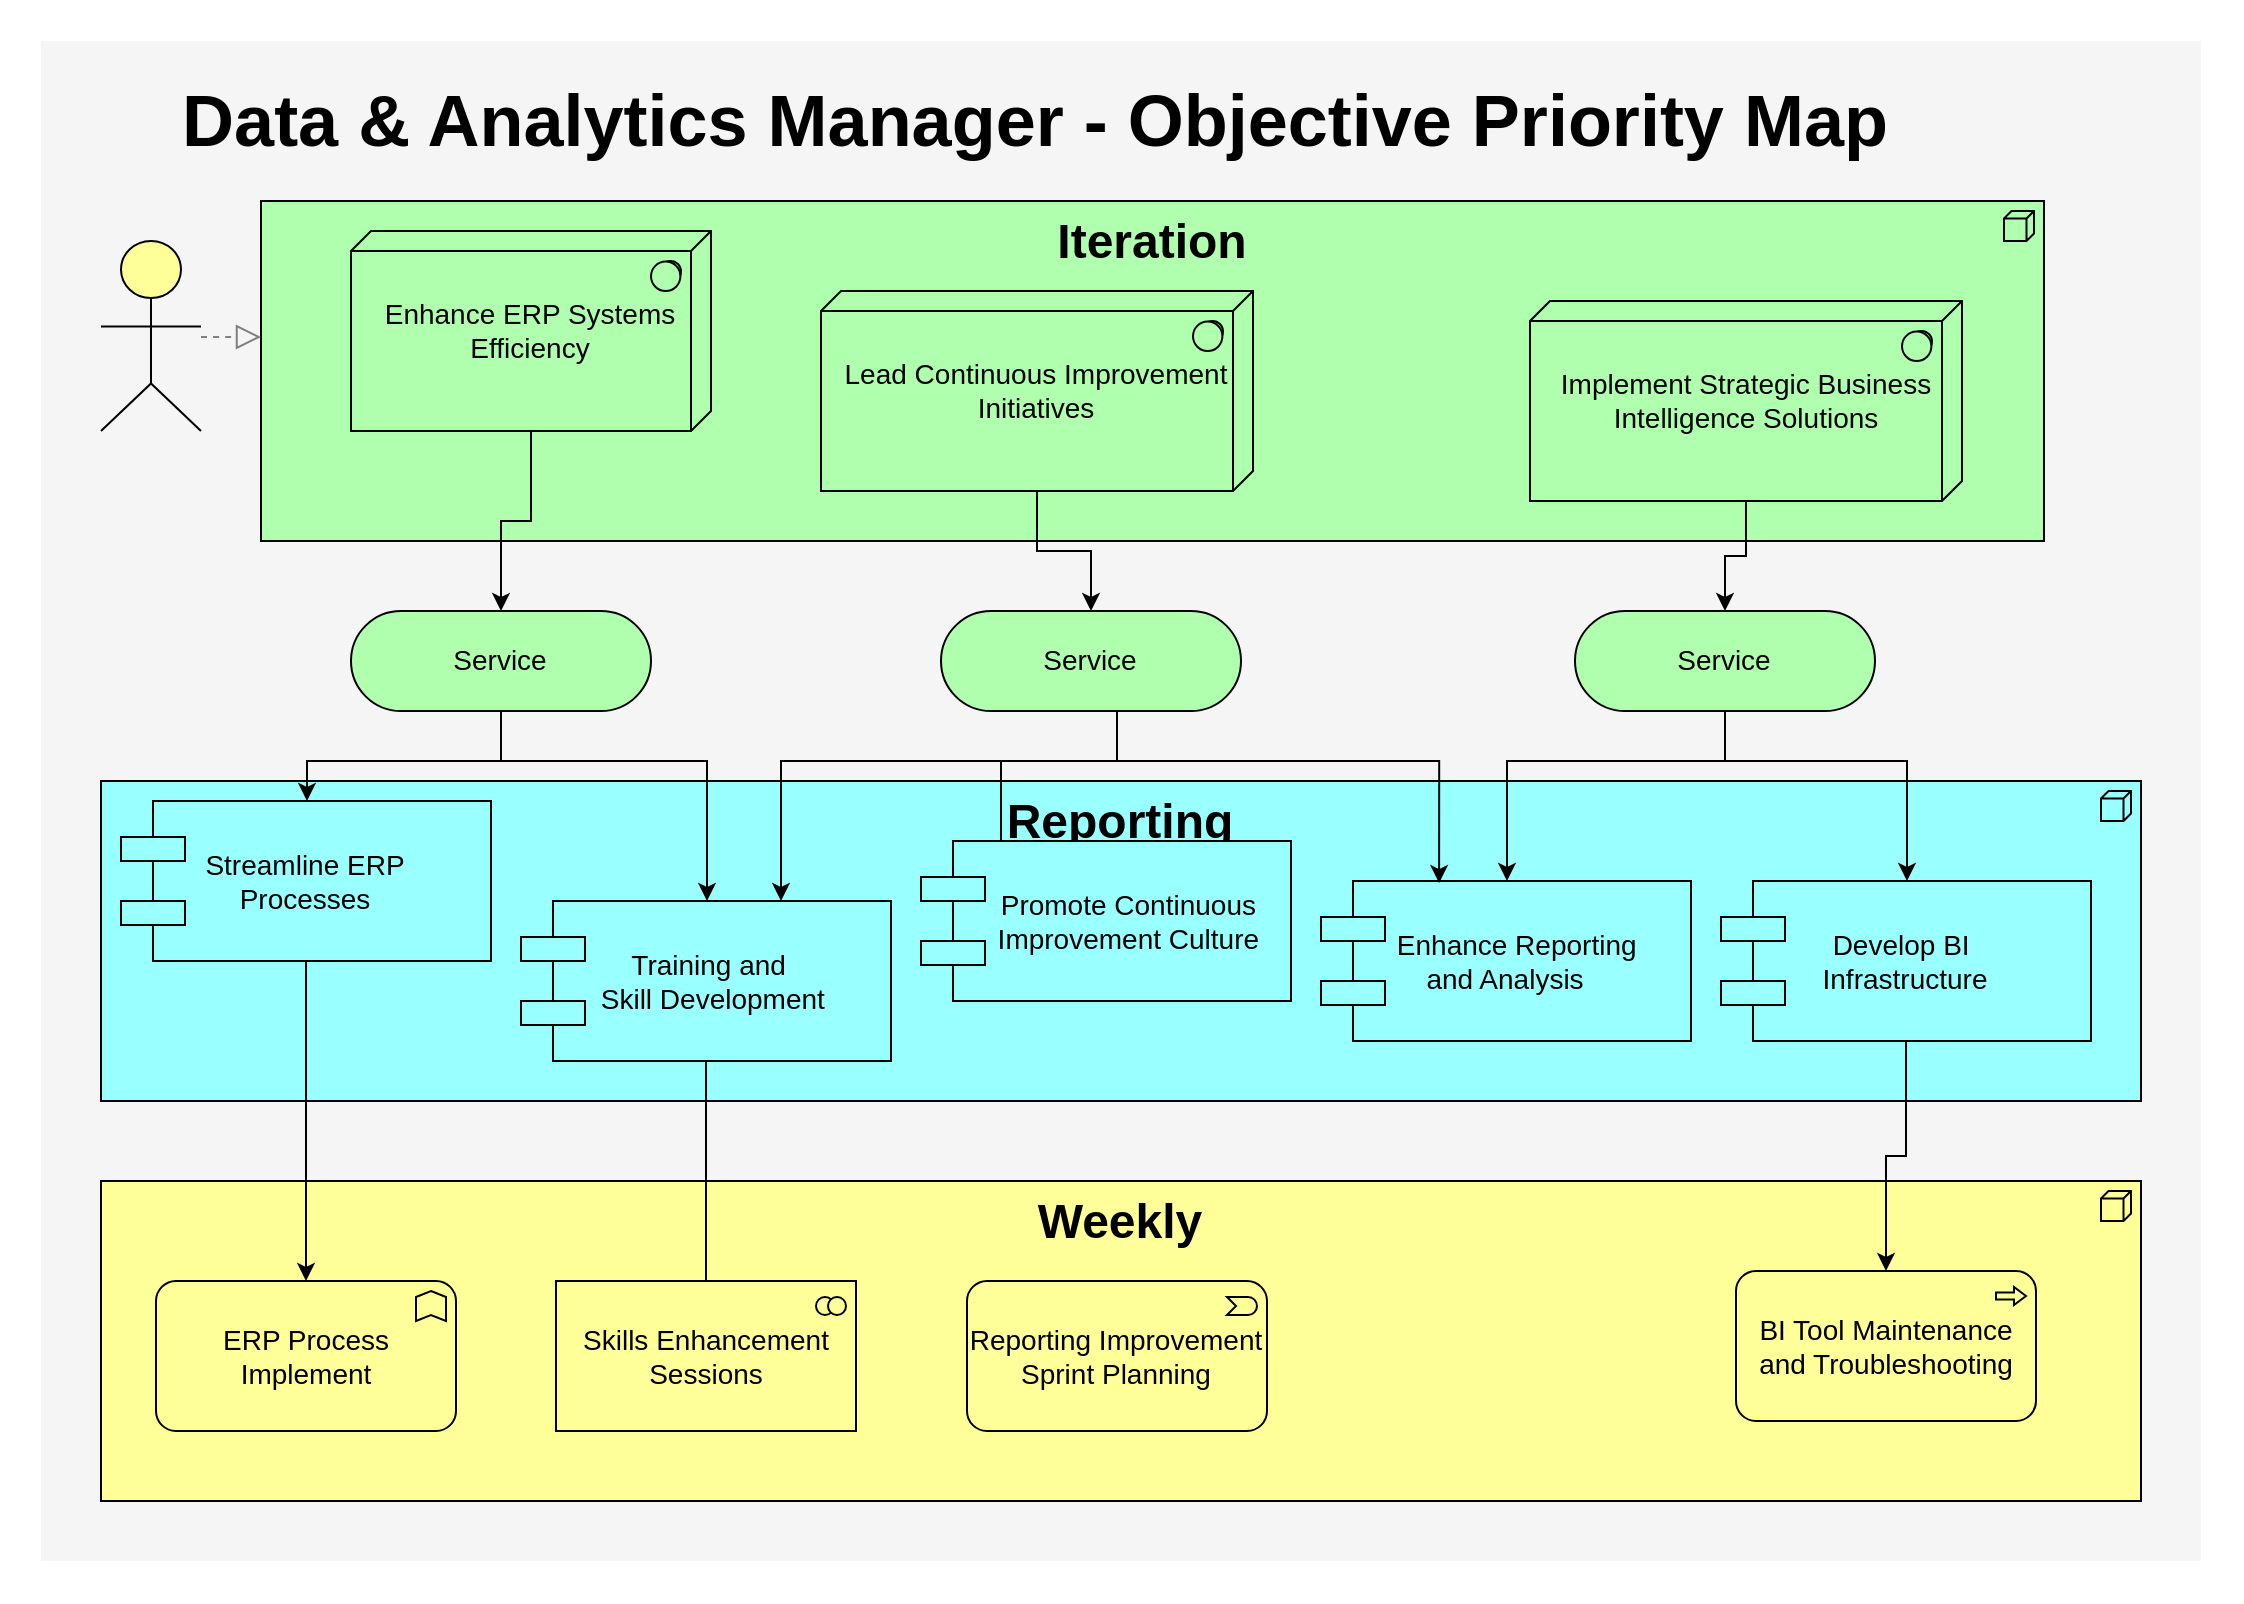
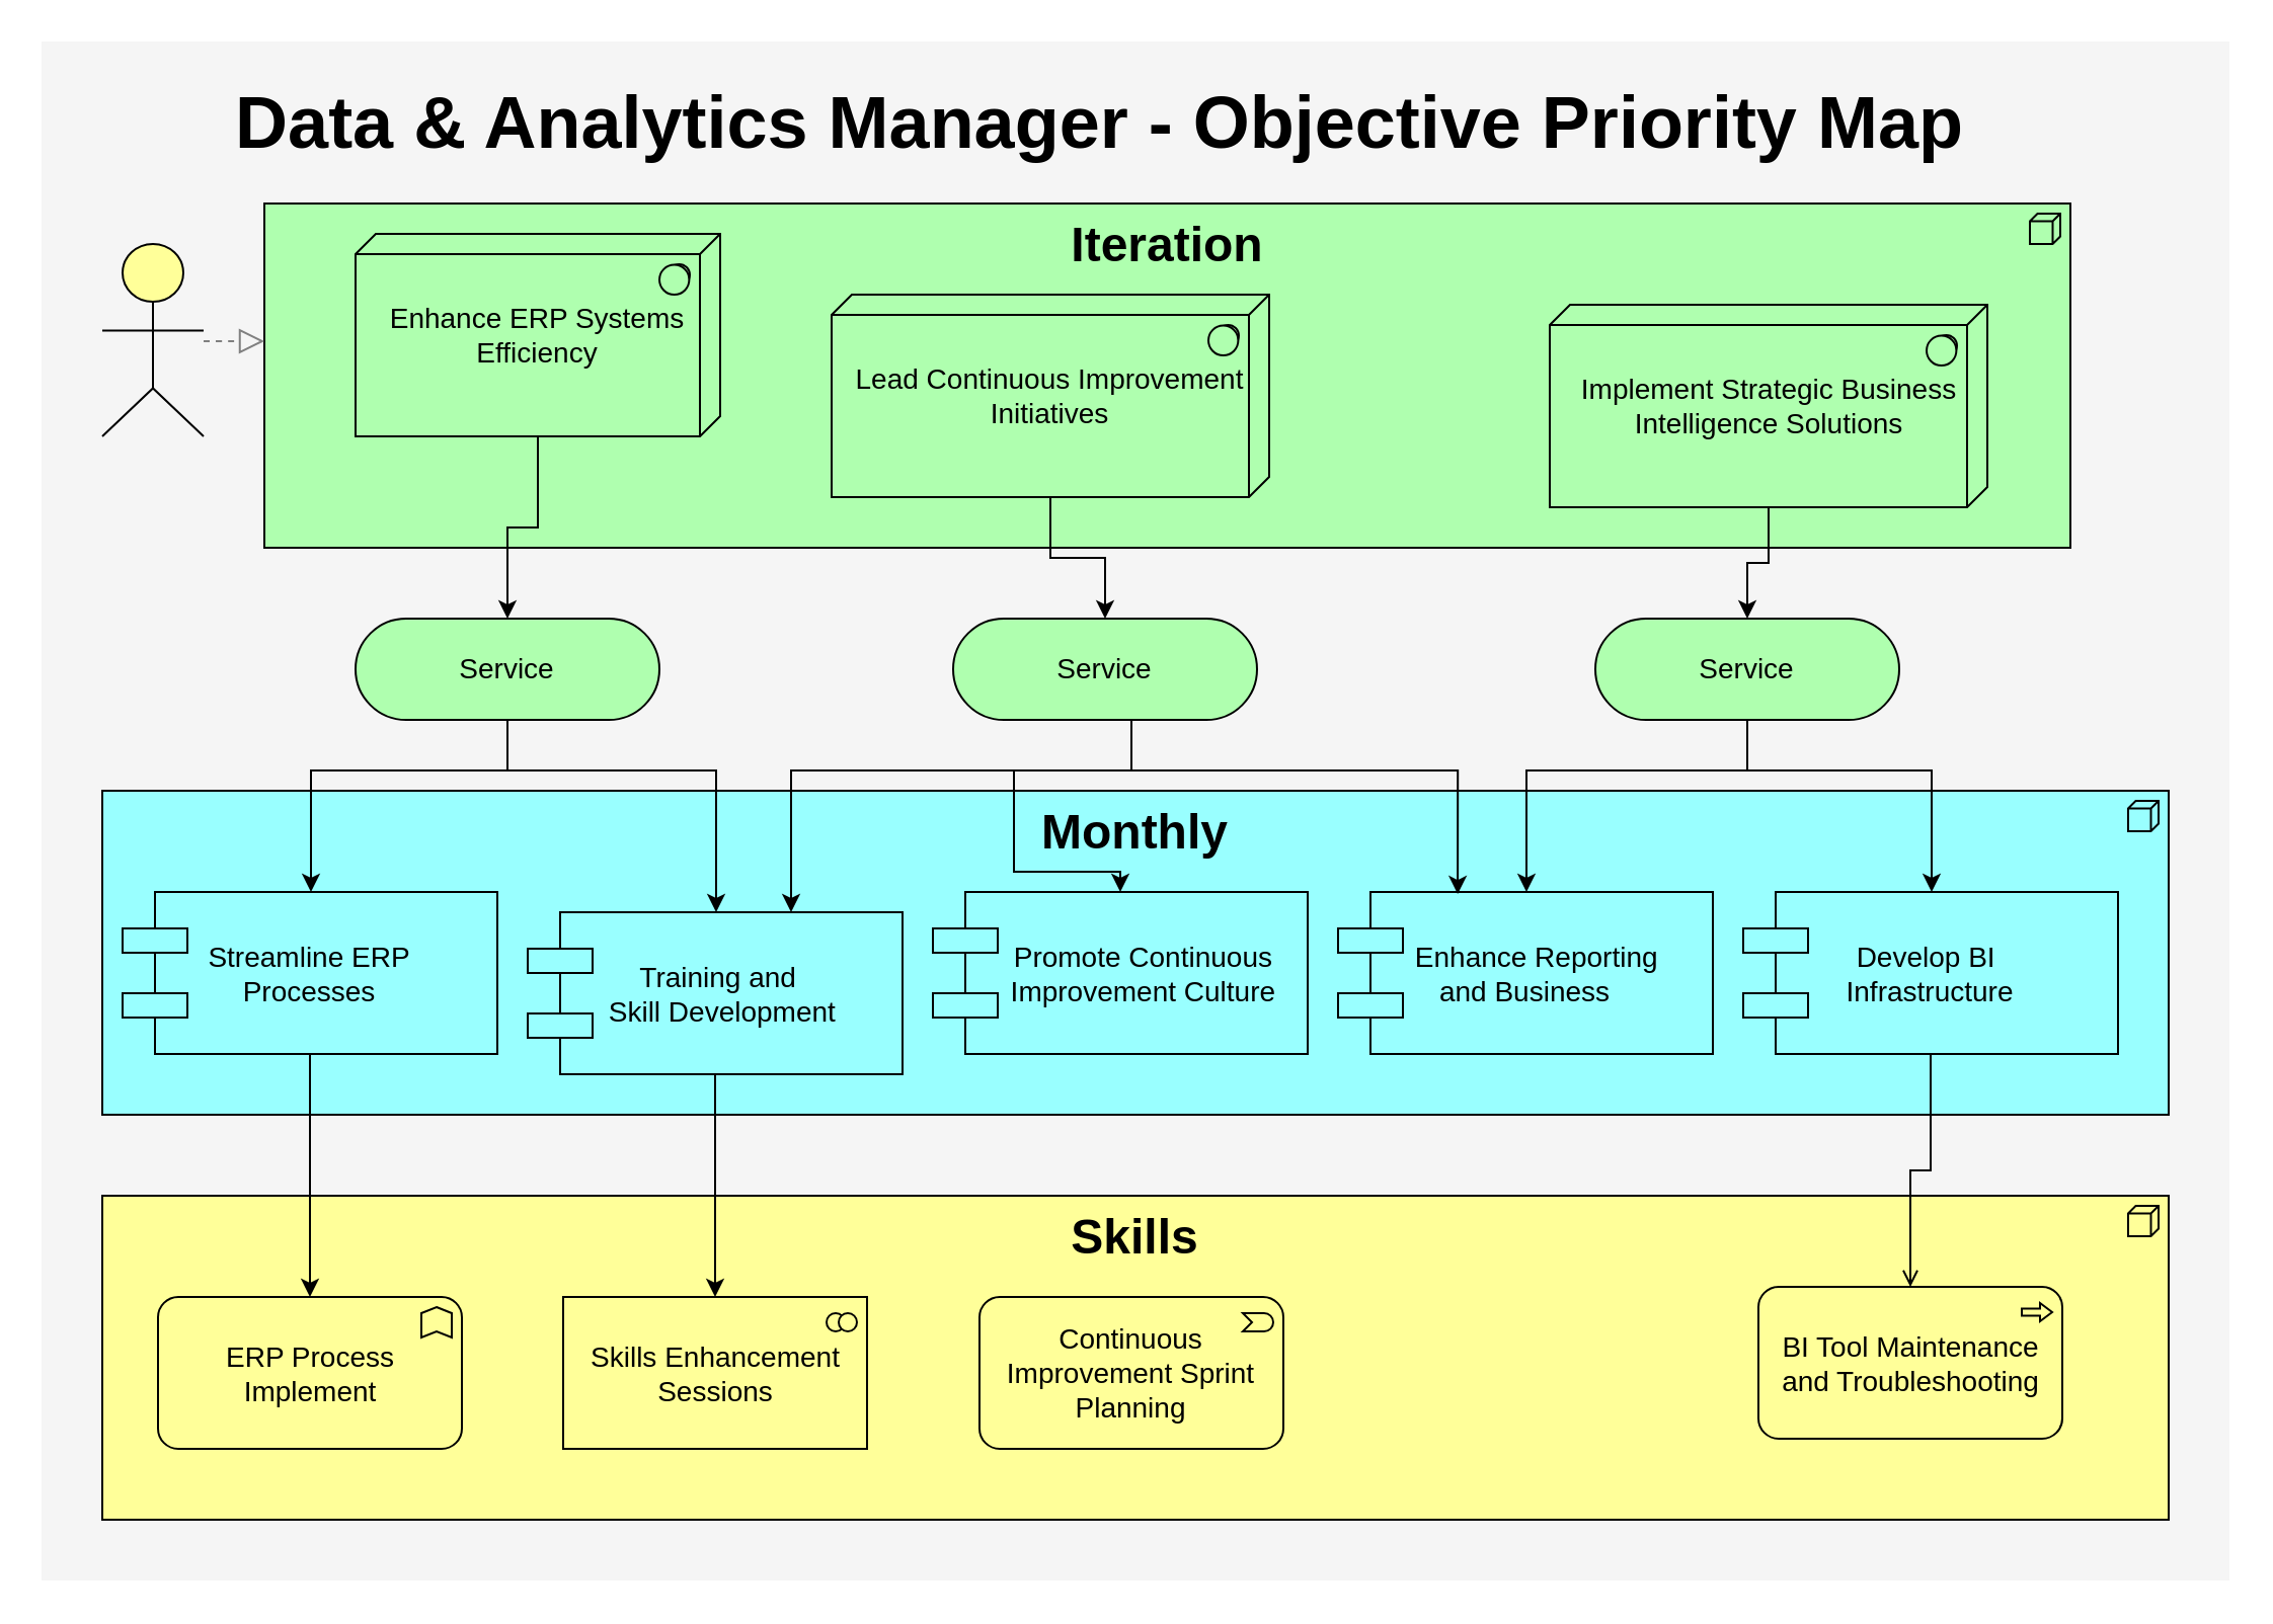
- <mxCell id="28" value="&lt;font style=&quot;font-size: 36px;&quot;&gt;Data &amp;amp; Analytics Manager - Objective Priority Map&lt;/font&gt;" style="text;strokeColor=none;fillColor=none;html=1;fontSize=24;fontStyle=1;verticalAlign=middle;align=center;" parent="1" vertex="1"><mxGeometry x="31.5" y="40" width="970" height="40" as="geometry" /></mxCell>
+ <mxCell id="28" value="&lt;font style=&quot;font-size: 36px;&quot;&gt;Data &amp;amp; Analytics Manager - Objective Priority Map&lt;/font&gt;" style="text;strokeColor=none;fillColor=none;html=1;fontSize=24;fontStyle=1;verticalAlign=middle;align=center;" parent="1" vertex="1"><mxGeometry x="56.5" y="40" width="970" height="40" as="geometry" /></mxCell>
- <mxCell id="3" value="&lt;b&gt;&lt;font style=&quot;font-size: 24px;&quot;&gt;Reporting&lt;/font&gt;&lt;/b&gt;" style="html=1;whiteSpace=wrap;fillColor=#99FFFF;shape=mxgraph.archimate3.application;appType=node;archiType=square;fontSize=14;verticalAlign=top;" parent="1" vertex="1"><mxGeometry x="50" y="390" width="1020" height="160" as="geometry" /></mxCell>
+ <mxCell id="3" value="&lt;b&gt;&lt;font style=&quot;font-size: 24px;&quot;&gt;Monthly&lt;/font&gt;&lt;/b&gt;" style="html=1;whiteSpace=wrap;fillColor=#99FFFF;shape=mxgraph.archimate3.application;appType=node;archiType=square;fontSize=14;verticalAlign=top;" parent="1" vertex="1"><mxGeometry x="50" y="390" width="1020" height="160" as="geometry" /></mxCell>
- <mxCell id="17" value="Streamline ERP&#10;Processes" style="shape=component;align=center;fillColor=#99ffff;gradientColor=none;fontSize=14;" parent="1" vertex="1"><mxGeometry x="60" y="400" width="185" height="80" as="geometry" /></mxCell>
+ <mxCell id="17" value="Streamline ERP&#10;Processes" style="shape=component;align=center;fillColor=#99ffff;gradientColor=none;fontSize=14;" parent="1" vertex="1"><mxGeometry x="60" y="440" width="185" height="80" as="geometry" /></mxCell>
- <mxCell id="20" value="      Promote Continuous&#10;      Improvement Culture" style="shape=component;align=center;fillColor=#99ffff;gradientColor=none;fontSize=14;" parent="1" vertex="1"><mxGeometry x="460" y="420" width="185" height="80" as="geometry" /></mxCell>
+ <mxCell id="20" value="      Promote Continuous&#10;      Improvement Culture" style="shape=component;align=center;fillColor=#99ffff;gradientColor=none;fontSize=14;" parent="1" vertex="1"><mxGeometry x="460" y="440" width="185" height="80" as="geometry" /></mxCell>
- <mxCell id="21" value="   Enhance Reporting&#10;and Analysis" style="shape=component;align=center;fillColor=#99ffff;gradientColor=none;fontSize=14;" parent="1" vertex="1"><mxGeometry x="660" y="440" width="185" height="80" as="geometry" /></mxCell>
+ <mxCell id="21" value="   Enhance Reporting&#10;and Business" style="shape=component;align=center;fillColor=#99ffff;gradientColor=none;fontSize=14;" parent="1" vertex="1"><mxGeometry x="660" y="440" width="185" height="80" as="geometry" /></mxCell>
- <mxCell id="4" value="&lt;b&gt;&lt;font style=&quot;font-size: 24px;&quot;&gt;Weekly&lt;/font&gt;&lt;/b&gt;" style="html=1;whiteSpace=wrap;fillColor=#FFFF99;shape=mxgraph.archimate3.application;appType=node;archiType=square;fontSize=14;verticalAlign=top;" parent="1" vertex="1"><mxGeometry x="50" y="590" width="1020" height="160" as="geometry" /></mxCell>
+ <mxCell id="4" value="&lt;b&gt;&lt;font style=&quot;font-size: 24px;&quot;&gt;Skills&lt;/font&gt;&lt;/b&gt;" style="html=1;whiteSpace=wrap;fillColor=#FFFF99;shape=mxgraph.archimate3.application;appType=node;archiType=square;fontSize=14;verticalAlign=top;" parent="1" vertex="1"><mxGeometry x="50" y="590" width="1020" height="160" as="geometry" /></mxCell>
- <mxCell id="34" style="edgeStyle=orthogonalEdgeStyle;rounded=0;orthogonalLoop=1;jettySize=auto;html=1;" parent="1" source="35" target="25" edge="1"><mxGeometry relative="1" as="geometry" /></mxCell>
+ <mxCell id="34" style="edgeStyle=orthogonalEdgeStyle;rounded=0;orthogonalLoop=1;jettySize=auto;html=1;endArrow=open;" parent="1" source="35" target="25" edge="1"><mxGeometry relative="1" as="geometry" /></mxCell>
- <mxCell id="18" style="edgeStyle=orthogonalEdgeStyle;rounded=0;orthogonalLoop=1;jettySize=auto;html=1;endArrow=none;" parent="1" source="19" target="23" edge="1"><mxGeometry relative="1" as="geometry" /></mxCell>
+ <mxCell id="18" style="edgeStyle=orthogonalEdgeStyle;rounded=0;orthogonalLoop=1;jettySize=auto;html=1;" parent="1" source="19" target="23" edge="1"><mxGeometry relative="1" as="geometry" /></mxCell>
- <mxCell id="24" value="Reporting Improvement Sprint Planning" style="html=1;whiteSpace=wrap;fillColor=#ffff99;shape=mxgraph.archimate3.application;appType=event;archiType=rounded;fontSize=14;" parent="1" vertex="1"><mxGeometry x="483" y="640" width="150" height="75" as="geometry" /></mxCell>
+ <mxCell id="24" value="Continuous Improvement Sprint Planning" style="html=1;whiteSpace=wrap;fillColor=#ffff99;shape=mxgraph.archimate3.application;appType=event;archiType=rounded;fontSize=14;" parent="1" vertex="1"><mxGeometry x="483" y="640" width="150" height="75" as="geometry" /></mxCell>
